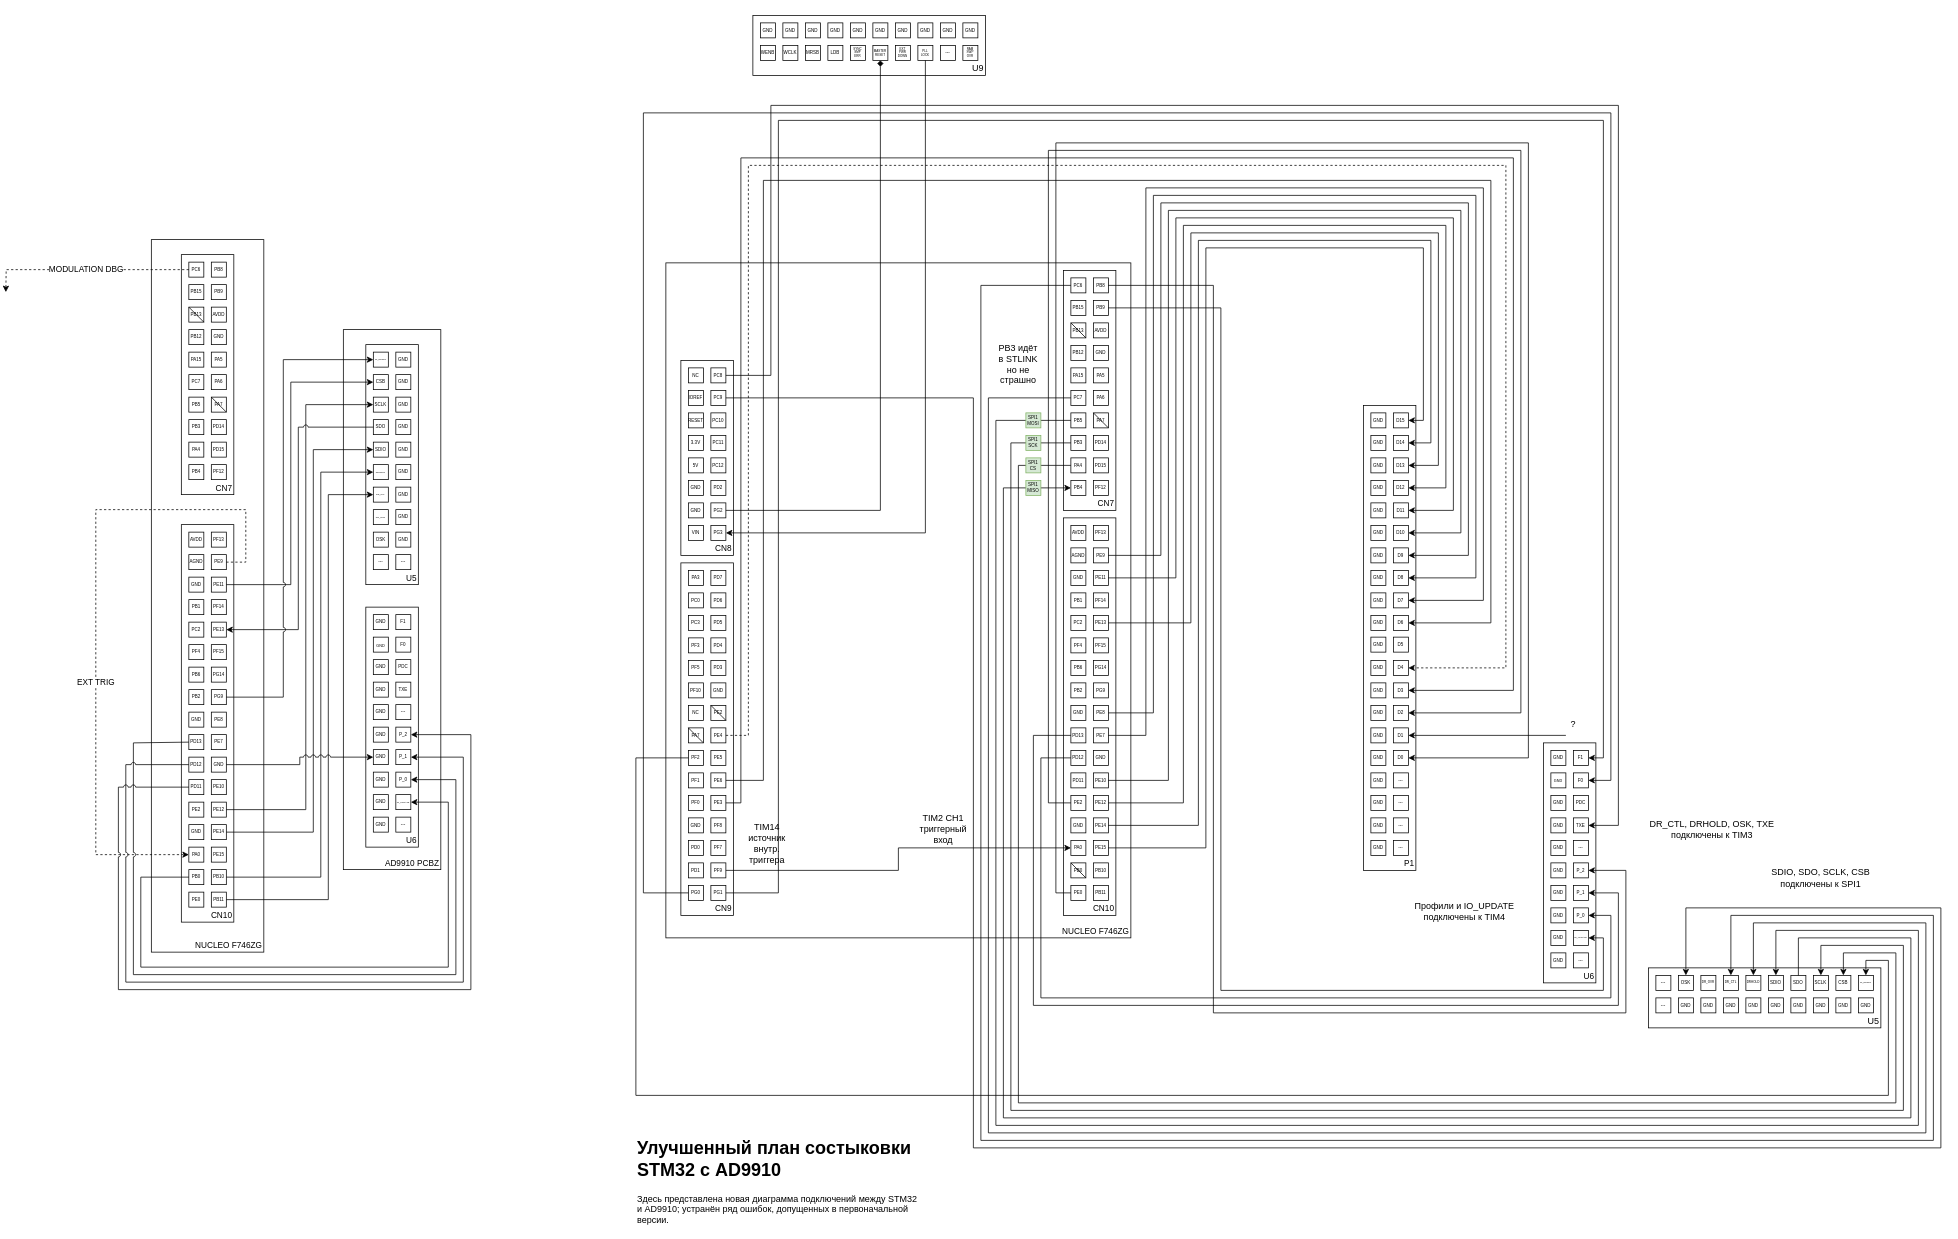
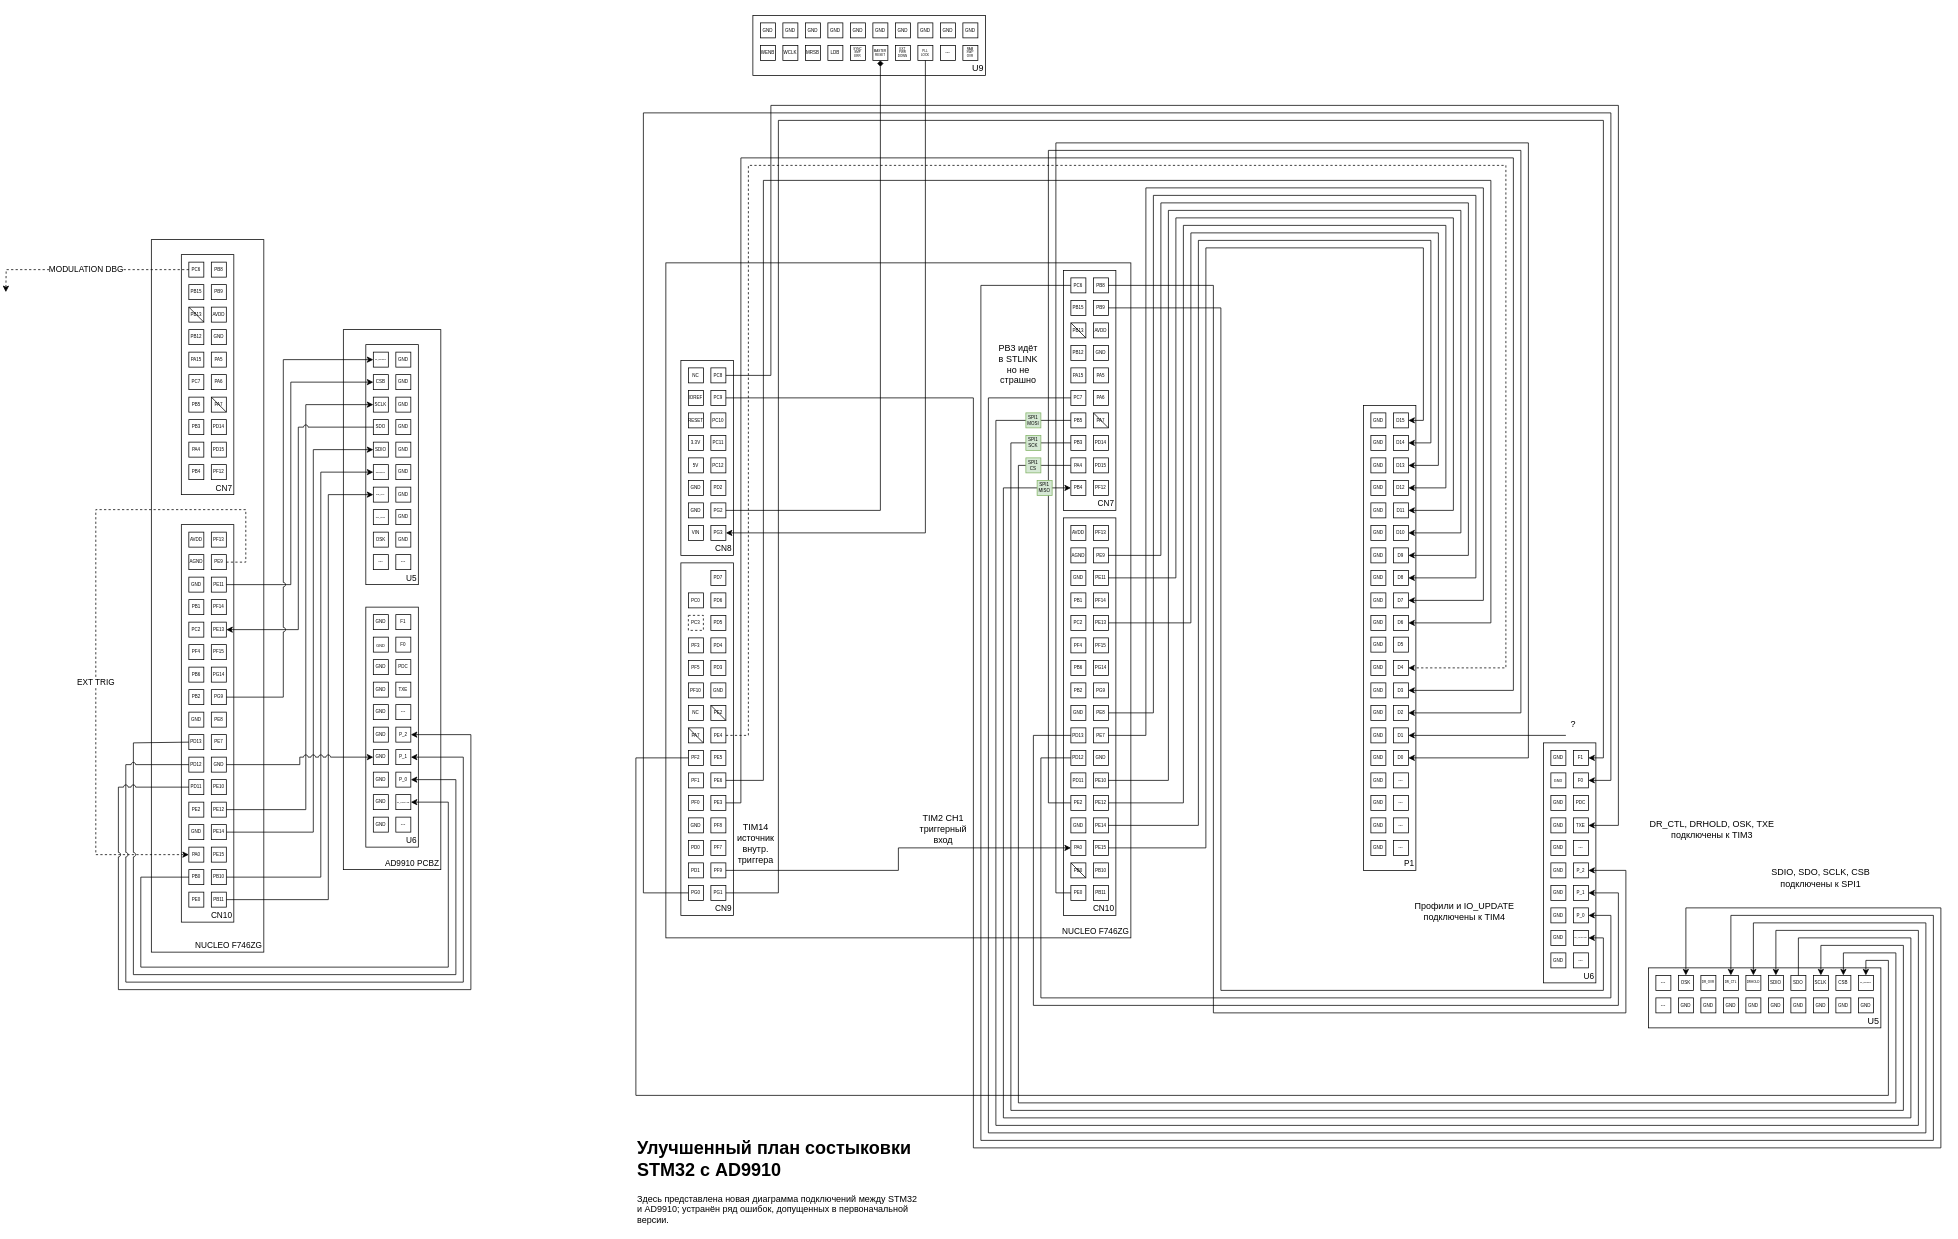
- <mxCell id="387" value="SPI1&lt;div&gt;MISO&lt;/div&gt;" style="rounded=0;whiteSpace=wrap;html=1;fillColor=#d5e8d4;strokeColor=#82b366;fontSize=6;" parent="1" vertex="1"><mxGeometry x="1230" y="640" width="20" height="20" as="geometry" /></mxCell>
+ <mxCell id="387" value="SPI1&lt;div&gt;MISO&lt;/div&gt;" style="rounded=0;whiteSpace=wrap;html=1;fillColor=#d5e8d4;strokeColor=#82b366;fontSize=6;" parent="1" vertex="1"><mxGeometry x="1245" y="640" width="20" height="20" as="geometry" /></mxCell>
- <mxCell id="181" value="PA3" style="rounded=0;whiteSpace=wrap;html=1;fontSize=6;" parent="164" vertex="1"><mxGeometry x="10" y="10" width="20" height="20" as="geometry" /></mxCell>
- <mxCell id="183" value="PC3" style="rounded=0;whiteSpace=wrap;html=1;fontSize=6;" parent="164" vertex="1"><mxGeometry x="10" y="70" width="20" height="20" as="geometry" /></mxCell>
+ <mxCell id="183" value="PC3" style="rounded=0;whiteSpace=wrap;html=1;fontSize=6;dashed=1;" parent="164" vertex="1"><mxGeometry x="10" y="70" width="20" height="20" as="geometry" /></mxCell>
- <mxCell id="390" value="&lt;div&gt;TIM14&lt;/div&gt;&lt;div&gt;источник&lt;/div&gt;&lt;div&gt;внутр.&lt;/div&gt;&lt;div&gt;триггера&lt;br&gt;&lt;/div&gt;" style="text;html=1;align=center;verticalAlign=middle;whiteSpace=wrap;rounded=0;" vertex="1" parent="1"><mxGeometry x="855" y="1089" width="60" height="70" as="geometry" /></mxCell>
+ <mxCell id="390" value="&lt;div&gt;TIM14&lt;/div&gt;&lt;div&gt;источник&lt;/div&gt;&lt;div&gt;внутр.&lt;/div&gt;&lt;div&gt;триггера&lt;br&gt;&lt;/div&gt;" style="text;html=1;align=center;verticalAlign=middle;whiteSpace=wrap;rounded=0;" vertex="1" parent="1"><mxGeometry x="840" y="1089" width="60" height="70" as="geometry" /></mxCell>
